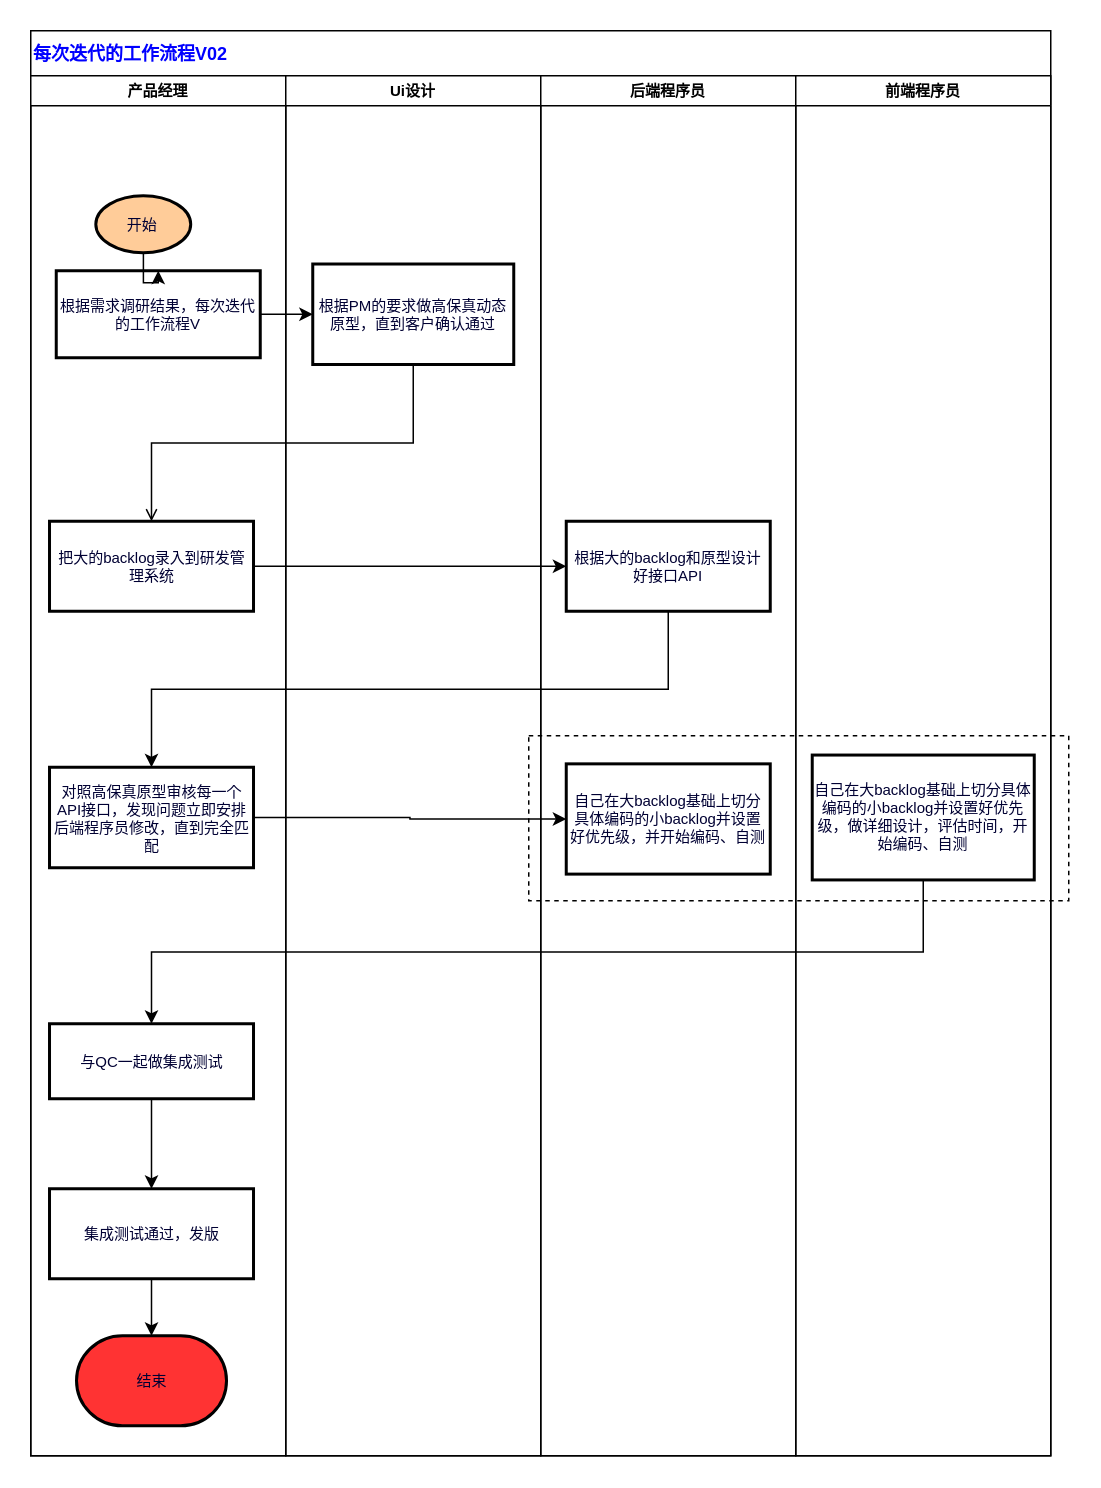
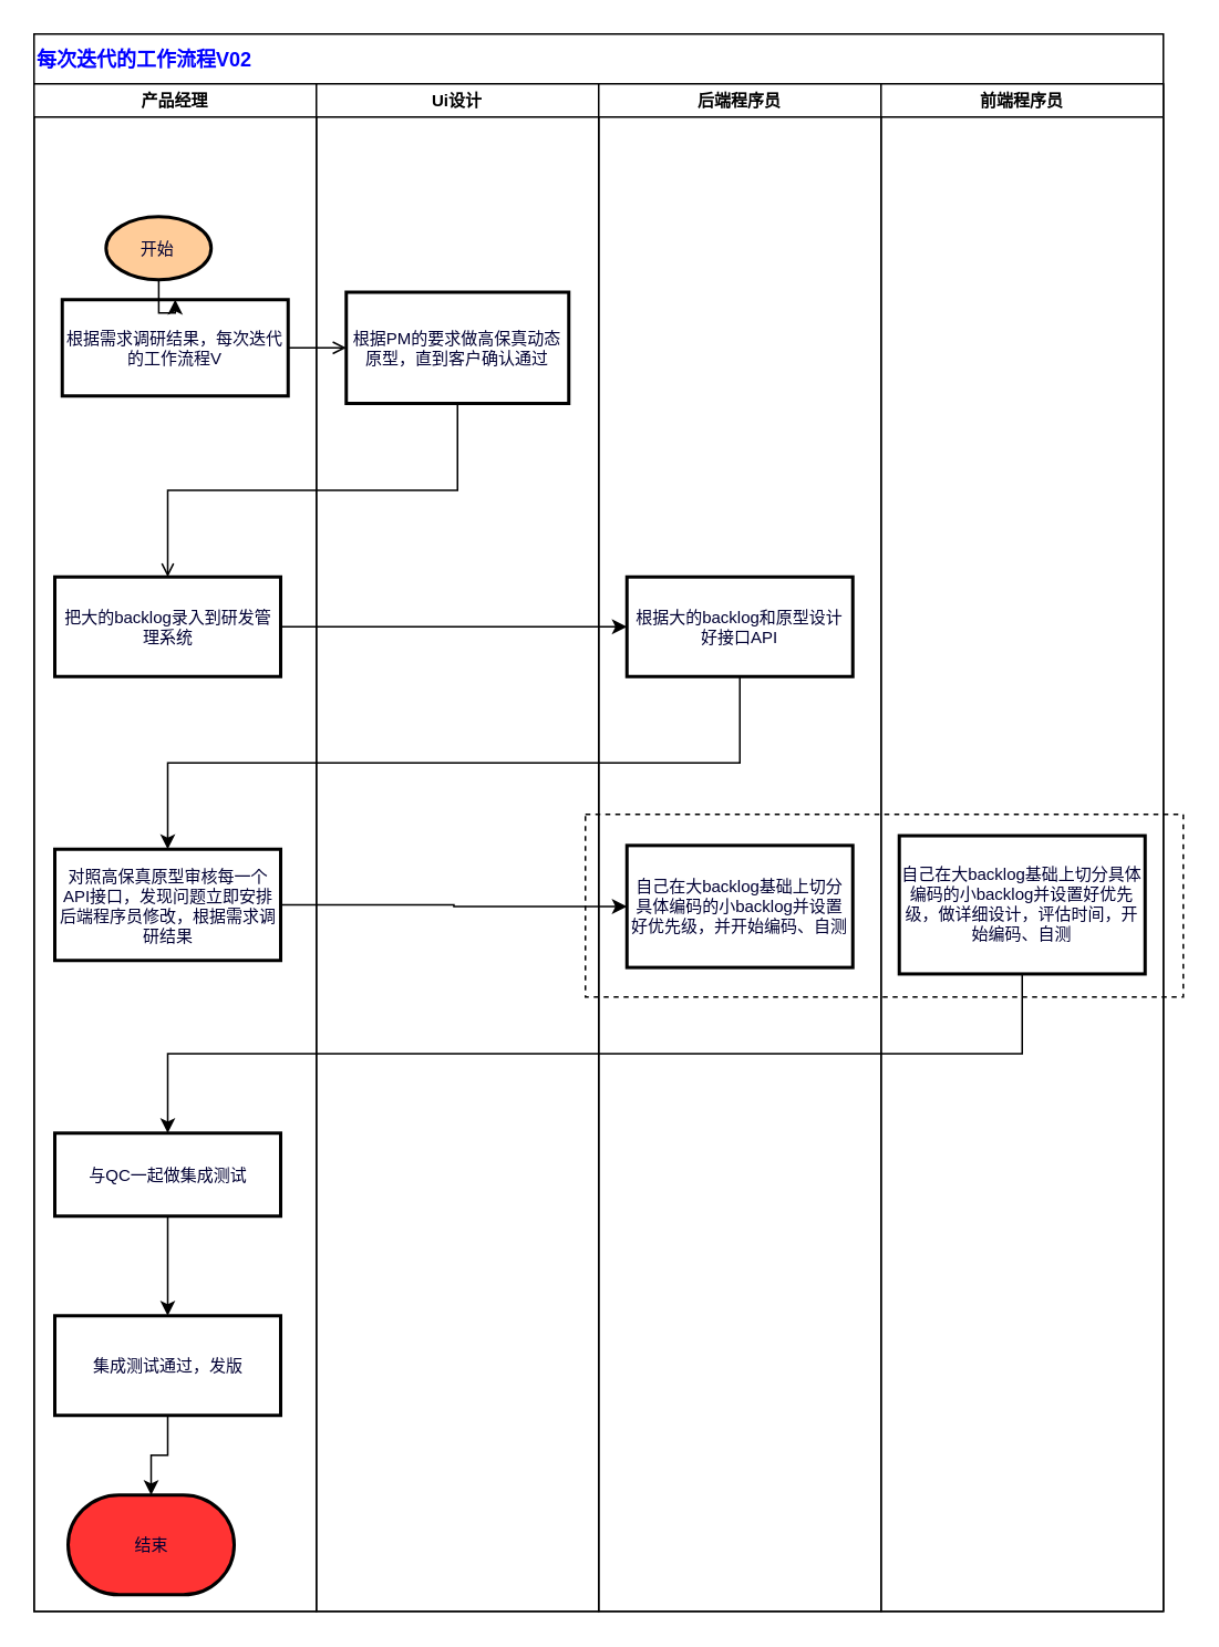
- <mxCell id="21" value="" style="edgeStyle=orthogonalEdgeStyle;rounded=0;orthogonalLoop=1;jettySize=auto;html=1;fontSize=10;fontColor=#000033;" edge="1" parent="2" source="5" target="15"><mxGeometry relative="1" as="geometry" /></mxCell>
+ <mxCell id="21" value="" style="edgeStyle=orthogonalEdgeStyle;rounded=0;orthogonalLoop=1;jettySize=auto;html=1;fontSize=10;fontColor=#000033;endArrow=open;" edge="1" parent="2" source="5" target="15"><mxGeometry relative="1" as="geometry" /></mxCell>
- <mxCell id="8" value="对照高保真原型审核每一个API接口，发现问题立即安排后端程序员修改，直到完全匹配" style="whiteSpace=wrap;html=1;fontSize=10;fillColor=none;fontColor=#000033;strokeWidth=2;labelBackgroundColor=none;" vertex="1" parent="3"><mxGeometry x="12.505" y="461" width="136" height="67" as="geometry" /></mxCell>
+ <mxCell id="8" value="对照高保真原型审核每一个API接口，发现问题立即安排后端程序员修改，根据需求调研结果" style="whiteSpace=wrap;html=1;fontSize=10;fillColor=none;fontColor=#000033;strokeWidth=2;labelBackgroundColor=none;" vertex="1" parent="3"><mxGeometry x="12.505" y="461" width="136" height="67" as="geometry" /></mxCell>
- <mxCell id="13" value="结束" style="strokeWidth=2;html=1;shape=mxgraph.flowchart.terminator;whiteSpace=wrap;labelBackgroundColor=none;fontSize=10;fontColor=#000033;fillColor=#FF3333;" vertex="1" parent="3"><mxGeometry x="30.51" y="840" width="100" height="60" as="geometry" /></mxCell>
+ <mxCell id="13" value="结束" style="strokeWidth=2;html=1;shape=mxgraph.flowchart.terminator;whiteSpace=wrap;labelBackgroundColor=none;fontSize=10;fontColor=#000033;fillColor=#FF3333;" vertex="1" parent="3"><mxGeometry x="20.51" y="850" width="100" height="60" as="geometry" /></mxCell>
